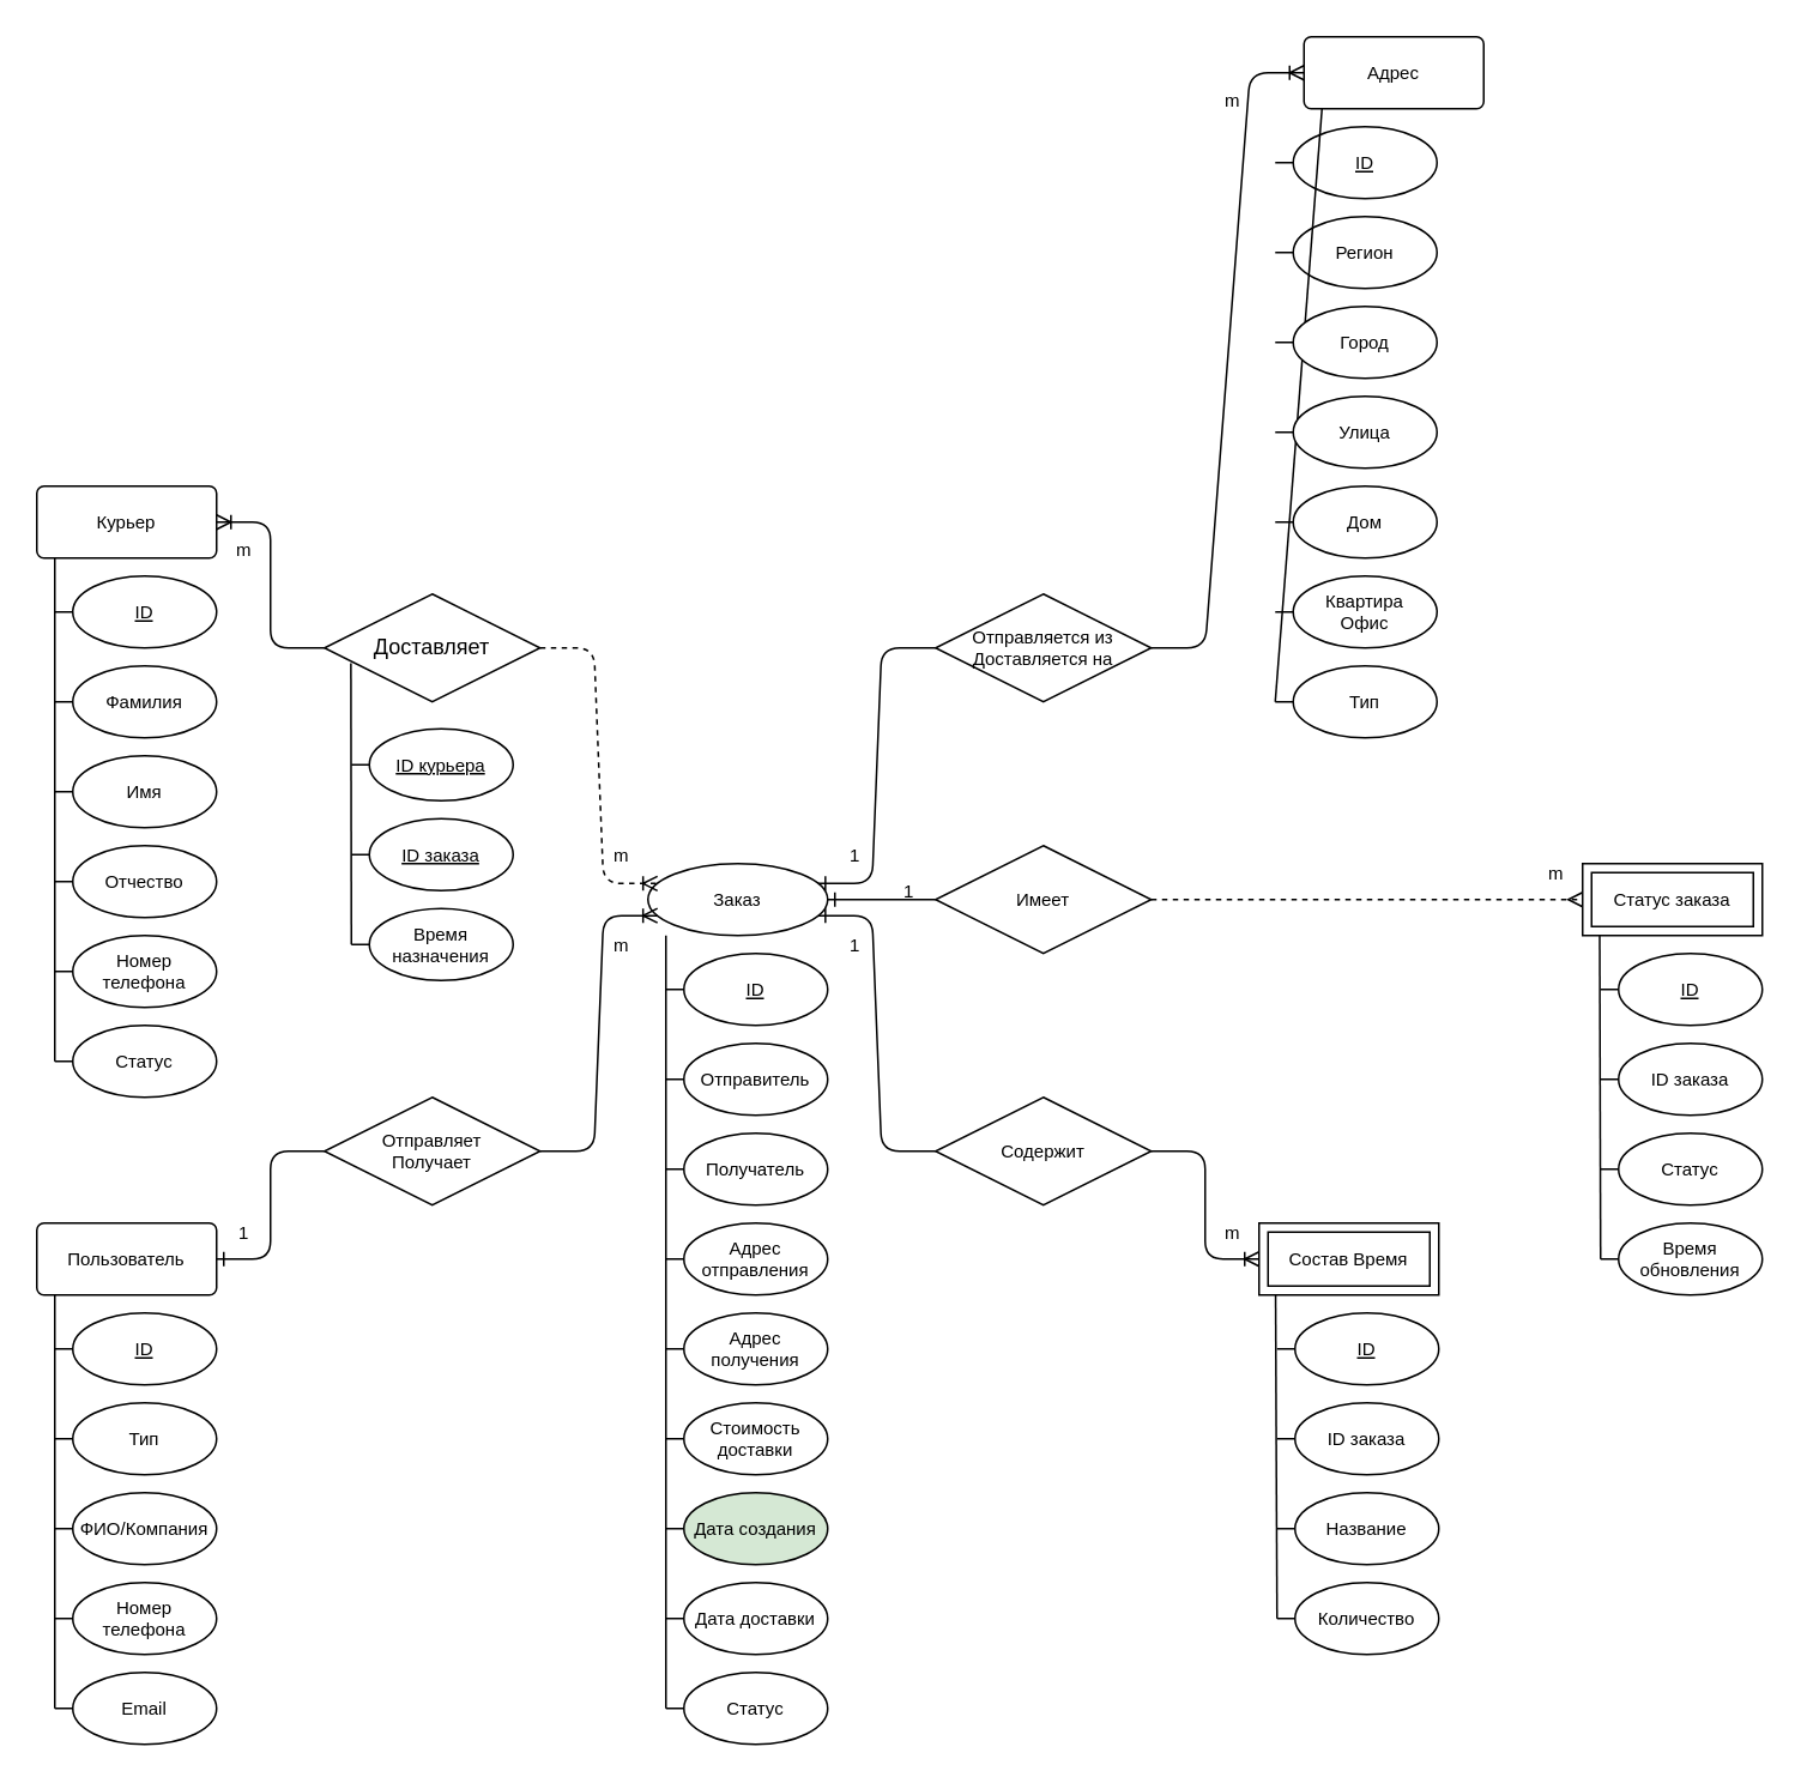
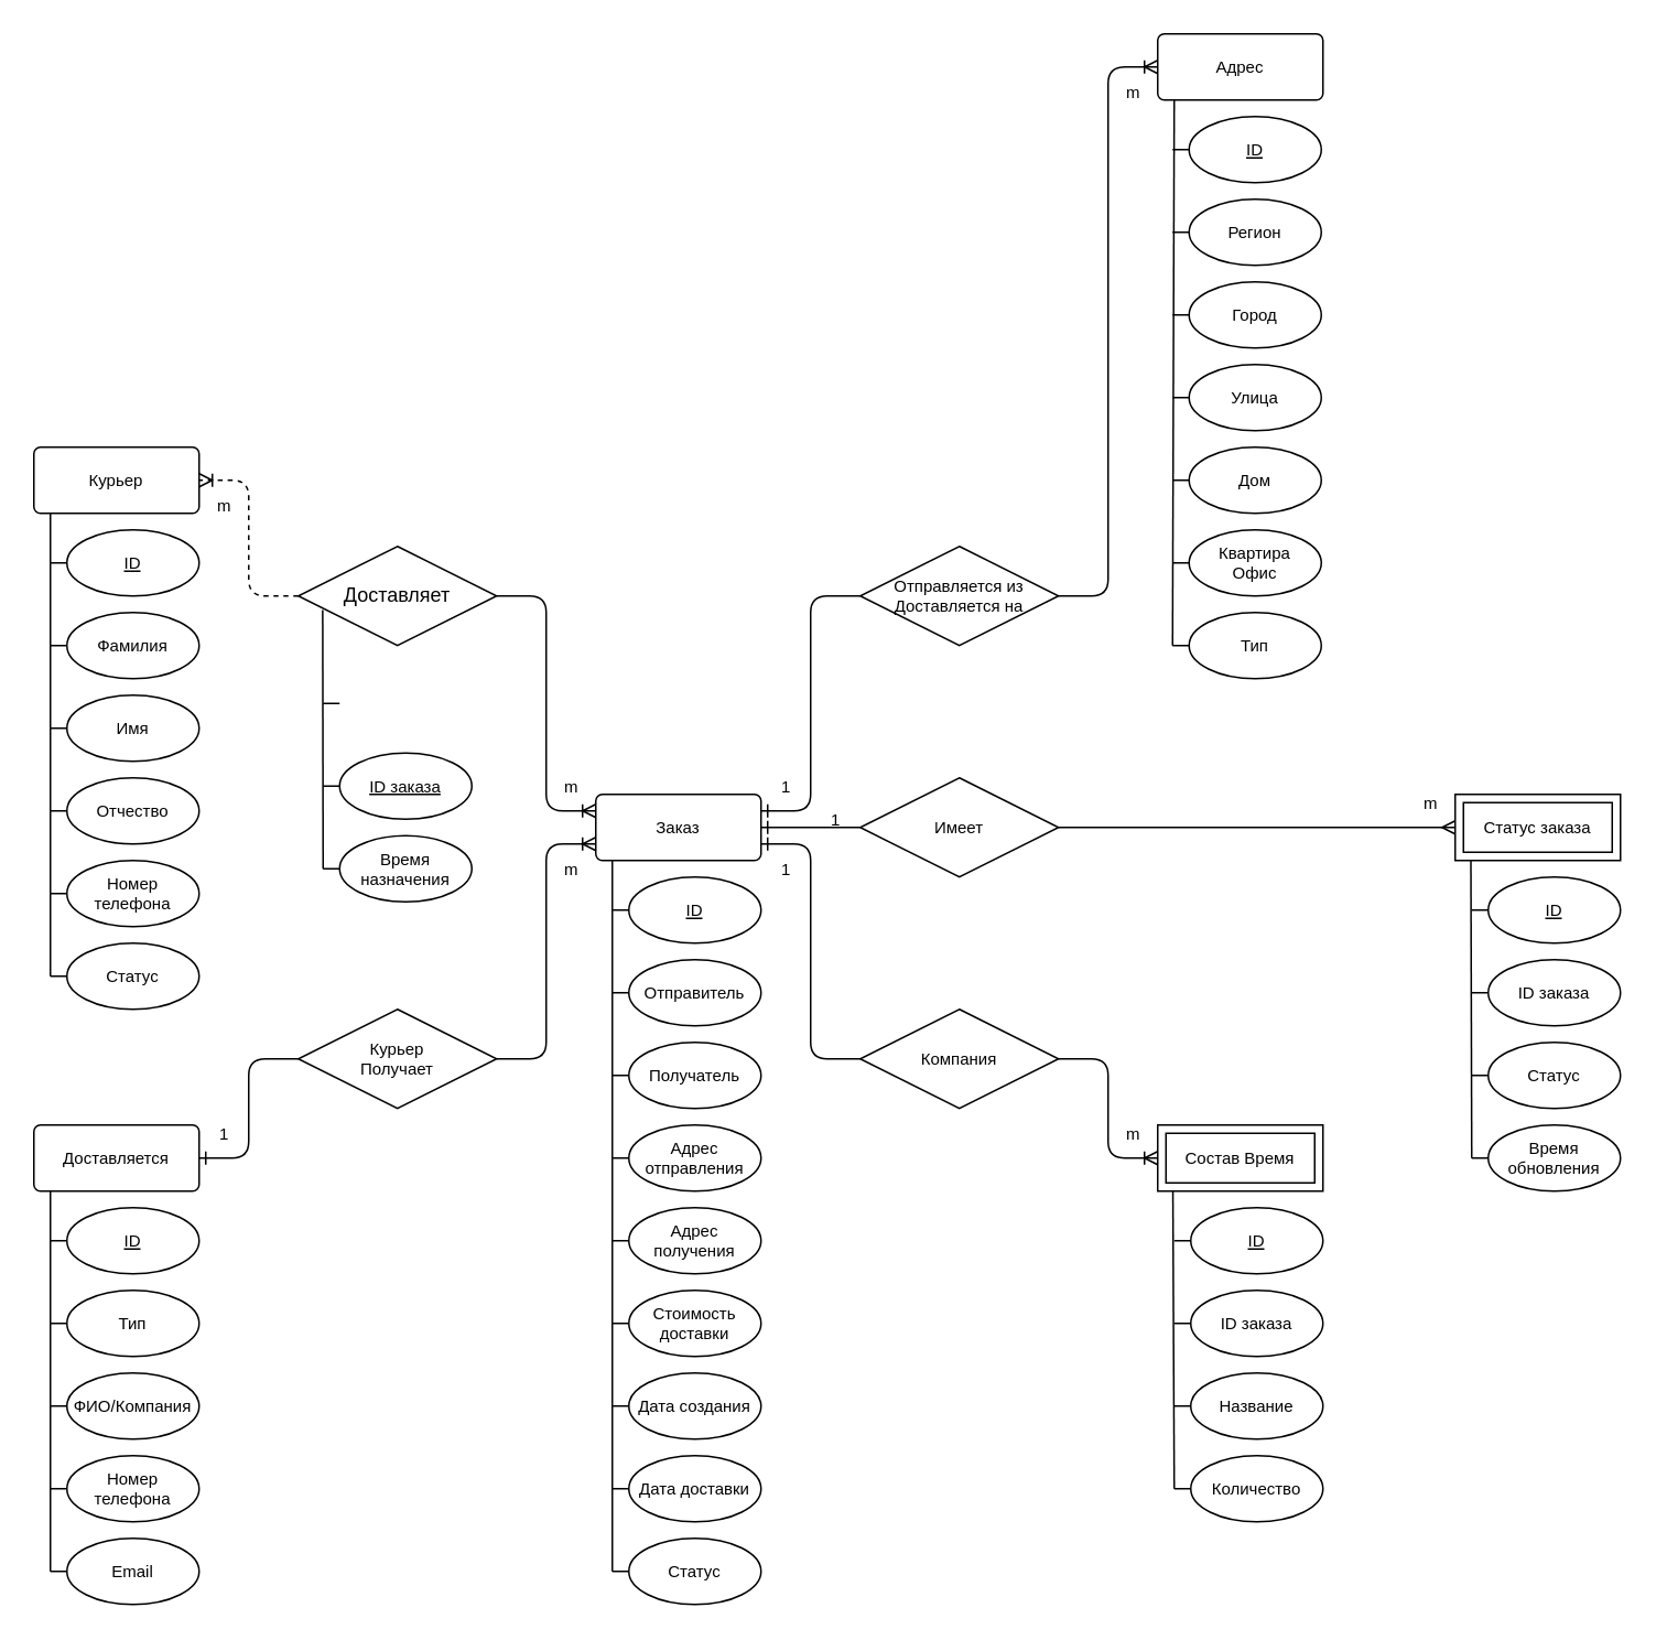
- <mxCell id="17" value="Адрес" style="rounded=1;arcSize=10;whiteSpace=wrap;html=1;align=center;fontSize=10;" parent="1" vertex="1"><mxGeometry x="725" y="20" width="100" height="40" as="geometry" /></mxCell>
+ <mxCell id="17" value="Адрес" style="rounded=1;arcSize=10;whiteSpace=wrap;html=1;align=center;fontSize=10;" parent="1" vertex="1"><mxGeometry x="700" y="20" width="100" height="40" as="geometry" /></mxCell>
- <mxCell id="91" value="" style="edgeStyle=entityRelationEdgeStyle;fontSize=12;html=1;endArrow=ERoneToMany;entryX=1;entryY=0.5;entryDx=0;entryDy=0;exitX=0;exitY=0.5;exitDx=0;exitDy=0;" parent="1" source="114" target="60" edge="1"><mxGeometry width="100" height="100" relative="1" as="geometry"><mxPoint x="-40" y="450" as="sourcePoint" /><mxPoint x="380" y="120" as="targetPoint" /></mxGeometry></mxCell>
+ <mxCell id="91" value="" style="edgeStyle=entityRelationEdgeStyle;fontSize=12;html=1;endArrow=ERoneToMany;entryX=1;entryY=0.5;entryDx=0;entryDy=0;exitX=0;exitY=0.5;exitDx=0;exitDy=0;dashed=1;" parent="1" source="114" target="60" edge="1"><mxGeometry width="100" height="100" relative="1" as="geometry"><mxPoint x="-40" y="450" as="sourcePoint" /><mxPoint x="380" y="120" as="targetPoint" /></mxGeometry></mxCell>
- <mxCell id="107" value="ID курьера" style="ellipse;whiteSpace=wrap;html=1;align=center;fontStyle=4;fontSize=10;" parent="1" vertex="1"><mxGeometry x="205" y="405" width="80" height="40" as="geometry" /></mxCell>
- <mxCell id="113" value="" style="edgeStyle=entityRelationEdgeStyle;fontSize=12;html=1;endArrow=ERoneToMany;exitX=1;exitY=0.5;exitDx=0;exitDy=0;entryX=0;entryY=0.25;entryDx=0;entryDy=0;dashed=1;" parent="1" source="114" target="33" edge="1"><mxGeometry width="100" height="100" relative="1" as="geometry"><mxPoint x="160" y="360" as="sourcePoint" /><mxPoint x="300" y="500" as="targetPoint" /></mxGeometry></mxCell>
+ <mxCell id="113" value="" style="edgeStyle=entityRelationEdgeStyle;fontSize=12;html=1;endArrow=ERoneToMany;exitX=1;exitY=0.5;exitDx=0;exitDy=0;entryX=0;entryY=0.25;entryDx=0;entryDy=0;" parent="1" source="114" target="33" edge="1"><mxGeometry width="100" height="100" relative="1" as="geometry"><mxPoint x="160" y="360" as="sourcePoint" /><mxPoint x="300" y="500" as="targetPoint" /></mxGeometry></mxCell>
- <mxCell id="33" value="Заказ" style="ellipse;arcSize=10;whiteSpace=wrap;html=1;align=center;fontSize=10;" parent="1" vertex="1"><mxGeometry x="360" y="480" width="100" height="40" as="geometry" /></mxCell>
+ <mxCell id="33" value="Заказ" style="rounded=1;arcSize=10;whiteSpace=wrap;html=1;align=center;fontSize=10;" parent="1" vertex="1"><mxGeometry x="360" y="480" width="100" height="40" as="geometry" /></mxCell>
- <mxCell id="94" value="" style="edgeStyle=entityRelationEdgeStyle;fontSize=12;html=1;endArrow=ERmany;exitX=1;exitY=0.5;exitDx=0;exitDy=0;entryX=0;entryY=0.5;entryDx=0;entryDy=0;dashed=1;" parent="1" source="92" target="105" edge="1"><mxGeometry width="100" height="100" relative="1" as="geometry"><mxPoint x="990" y="320" as="sourcePoint" /><mxPoint x="880" y="500" as="targetPoint" /></mxGeometry></mxCell>
+ <mxCell id="94" value="" style="edgeStyle=entityRelationEdgeStyle;fontSize=12;html=1;endArrow=ERmany;exitX=1;exitY=0.5;exitDx=0;exitDy=0;entryX=0;entryY=0.5;entryDx=0;entryDy=0;" parent="1" source="92" target="105" edge="1"><mxGeometry width="100" height="100" relative="1" as="geometry"><mxPoint x="990" y="320" as="sourcePoint" /><mxPoint x="880" y="500" as="targetPoint" /></mxGeometry></mxCell>
- <mxCell id="80" value="Отправляет&lt;br&gt;Получает" style="shape=rhombus;perimeter=rhombusPerimeter;whiteSpace=wrap;html=1;align=center;fontSize=10;" parent="1" vertex="1"><mxGeometry x="180" y="610" width="120" height="60" as="geometry" /></mxCell>
+ <mxCell id="80" value="Курьер&lt;br&gt;Получает" style="shape=rhombus;perimeter=rhombusPerimeter;whiteSpace=wrap;html=1;align=center;fontSize=10;" parent="1" vertex="1"><mxGeometry x="180" y="610" width="120" height="60" as="geometry" /></mxCell>
- <mxCell id="82" value="Содержит" style="shape=rhombus;perimeter=rhombusPerimeter;whiteSpace=wrap;html=1;align=center;fontSize=10;" parent="1" vertex="1"><mxGeometry x="520" y="610" width="120" height="60" as="geometry" /></mxCell>
+ <mxCell id="82" value="Компания" style="shape=rhombus;perimeter=rhombusPerimeter;whiteSpace=wrap;html=1;align=center;fontSize=10;" parent="1" vertex="1"><mxGeometry x="520" y="610" width="120" height="60" as="geometry" /></mxCell>
- <mxCell id="5" value="Пользователь" style="rounded=1;arcSize=10;whiteSpace=wrap;html=1;align=center;fontSize=10;" parent="1" vertex="1"><mxGeometry x="20" y="680" width="100" height="40" as="geometry" /></mxCell>
+ <mxCell id="5" value="Доставляется" style="rounded=1;arcSize=10;whiteSpace=wrap;html=1;align=center;fontSize=10;" parent="1" vertex="1"><mxGeometry x="20" y="680" width="100" height="40" as="geometry" /></mxCell>
- <mxCell id="45" value="Дата создания" style="ellipse;whiteSpace=wrap;html=1;fontSize=10;fillColor=#d5e8d4;" parent="1" vertex="1"><mxGeometry x="380" y="830" width="80" height="40" as="geometry" /></mxCell>
+ <mxCell id="45" value="Дата создания" style="ellipse;whiteSpace=wrap;html=1;fontSize=10;" parent="1" vertex="1"><mxGeometry x="380" y="830" width="80" height="40" as="geometry" /></mxCell>
